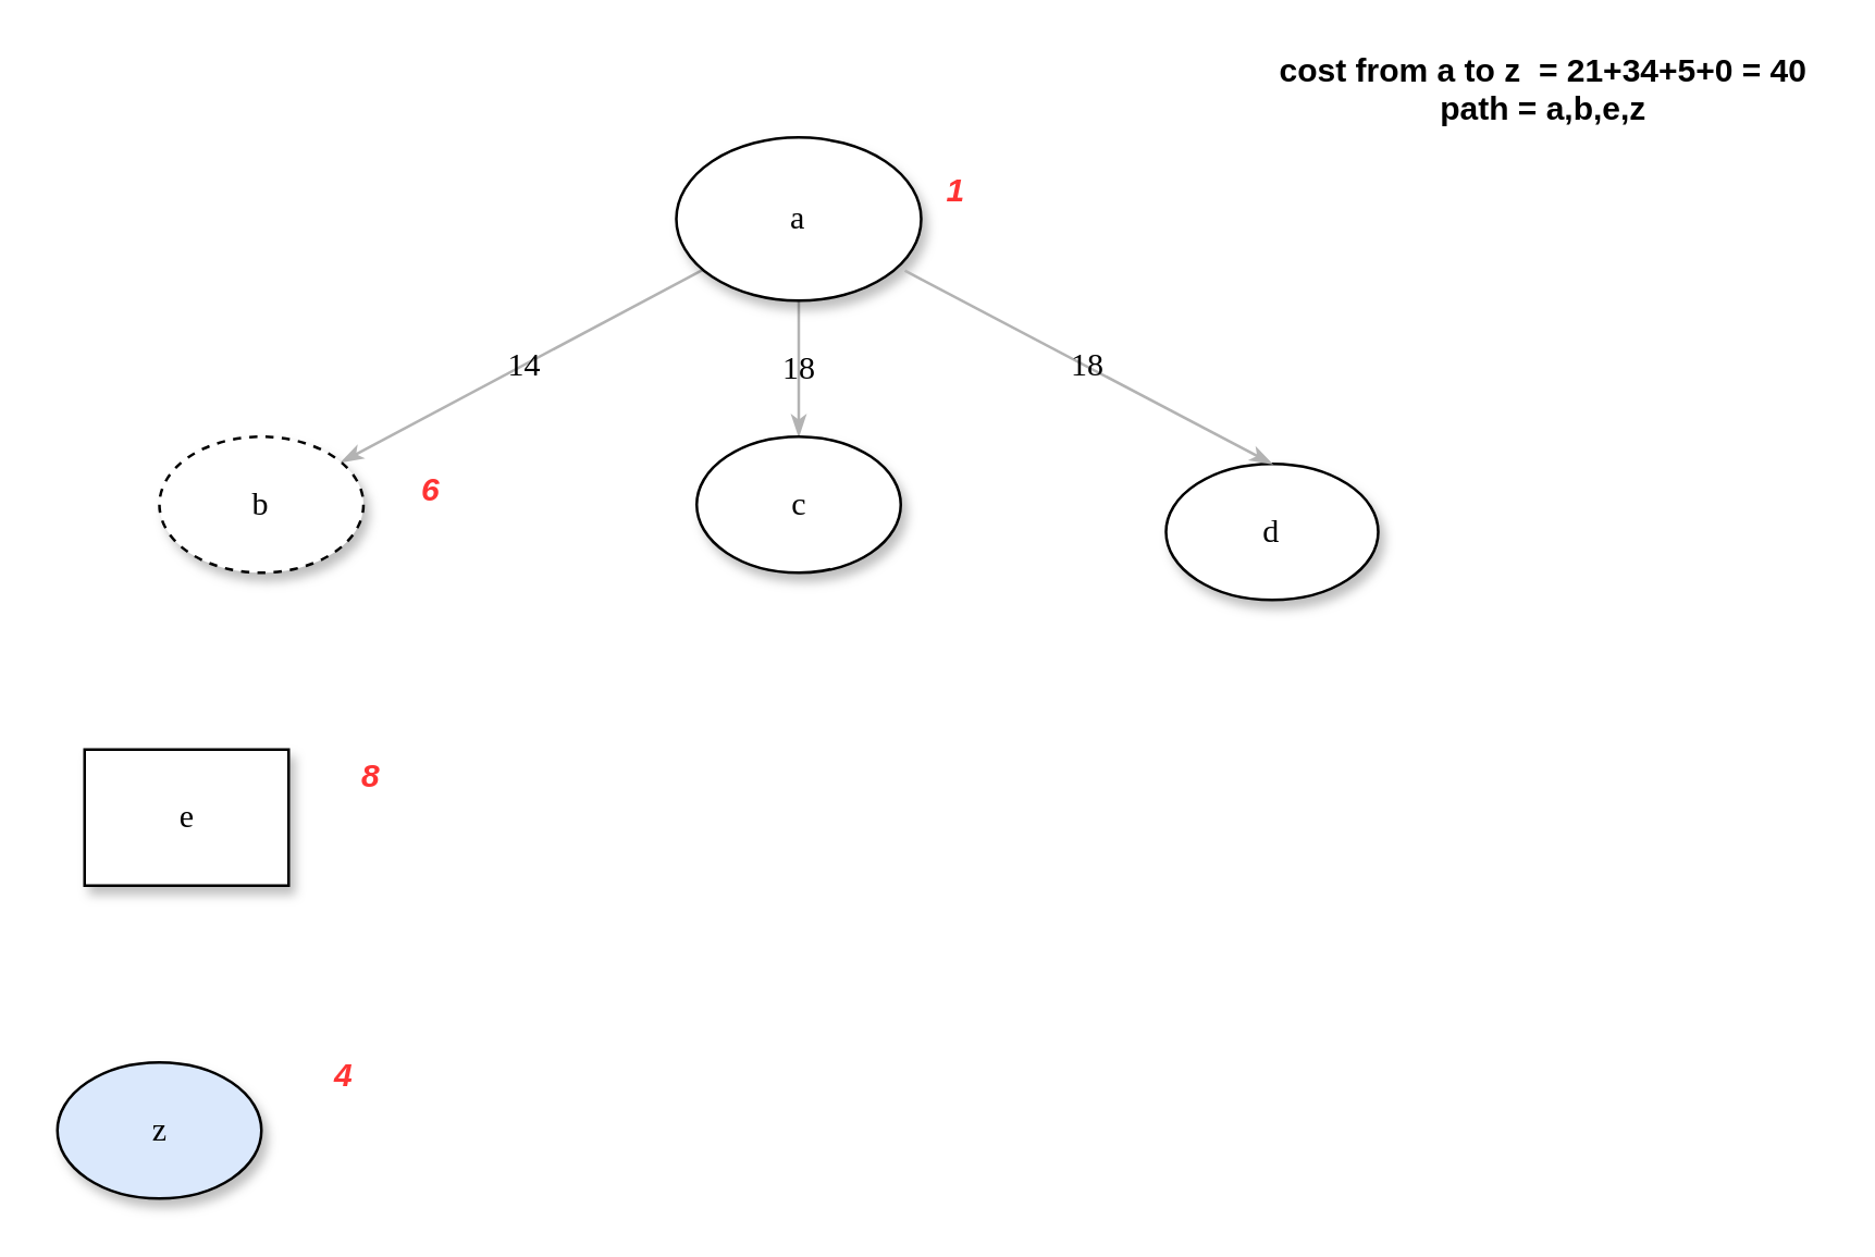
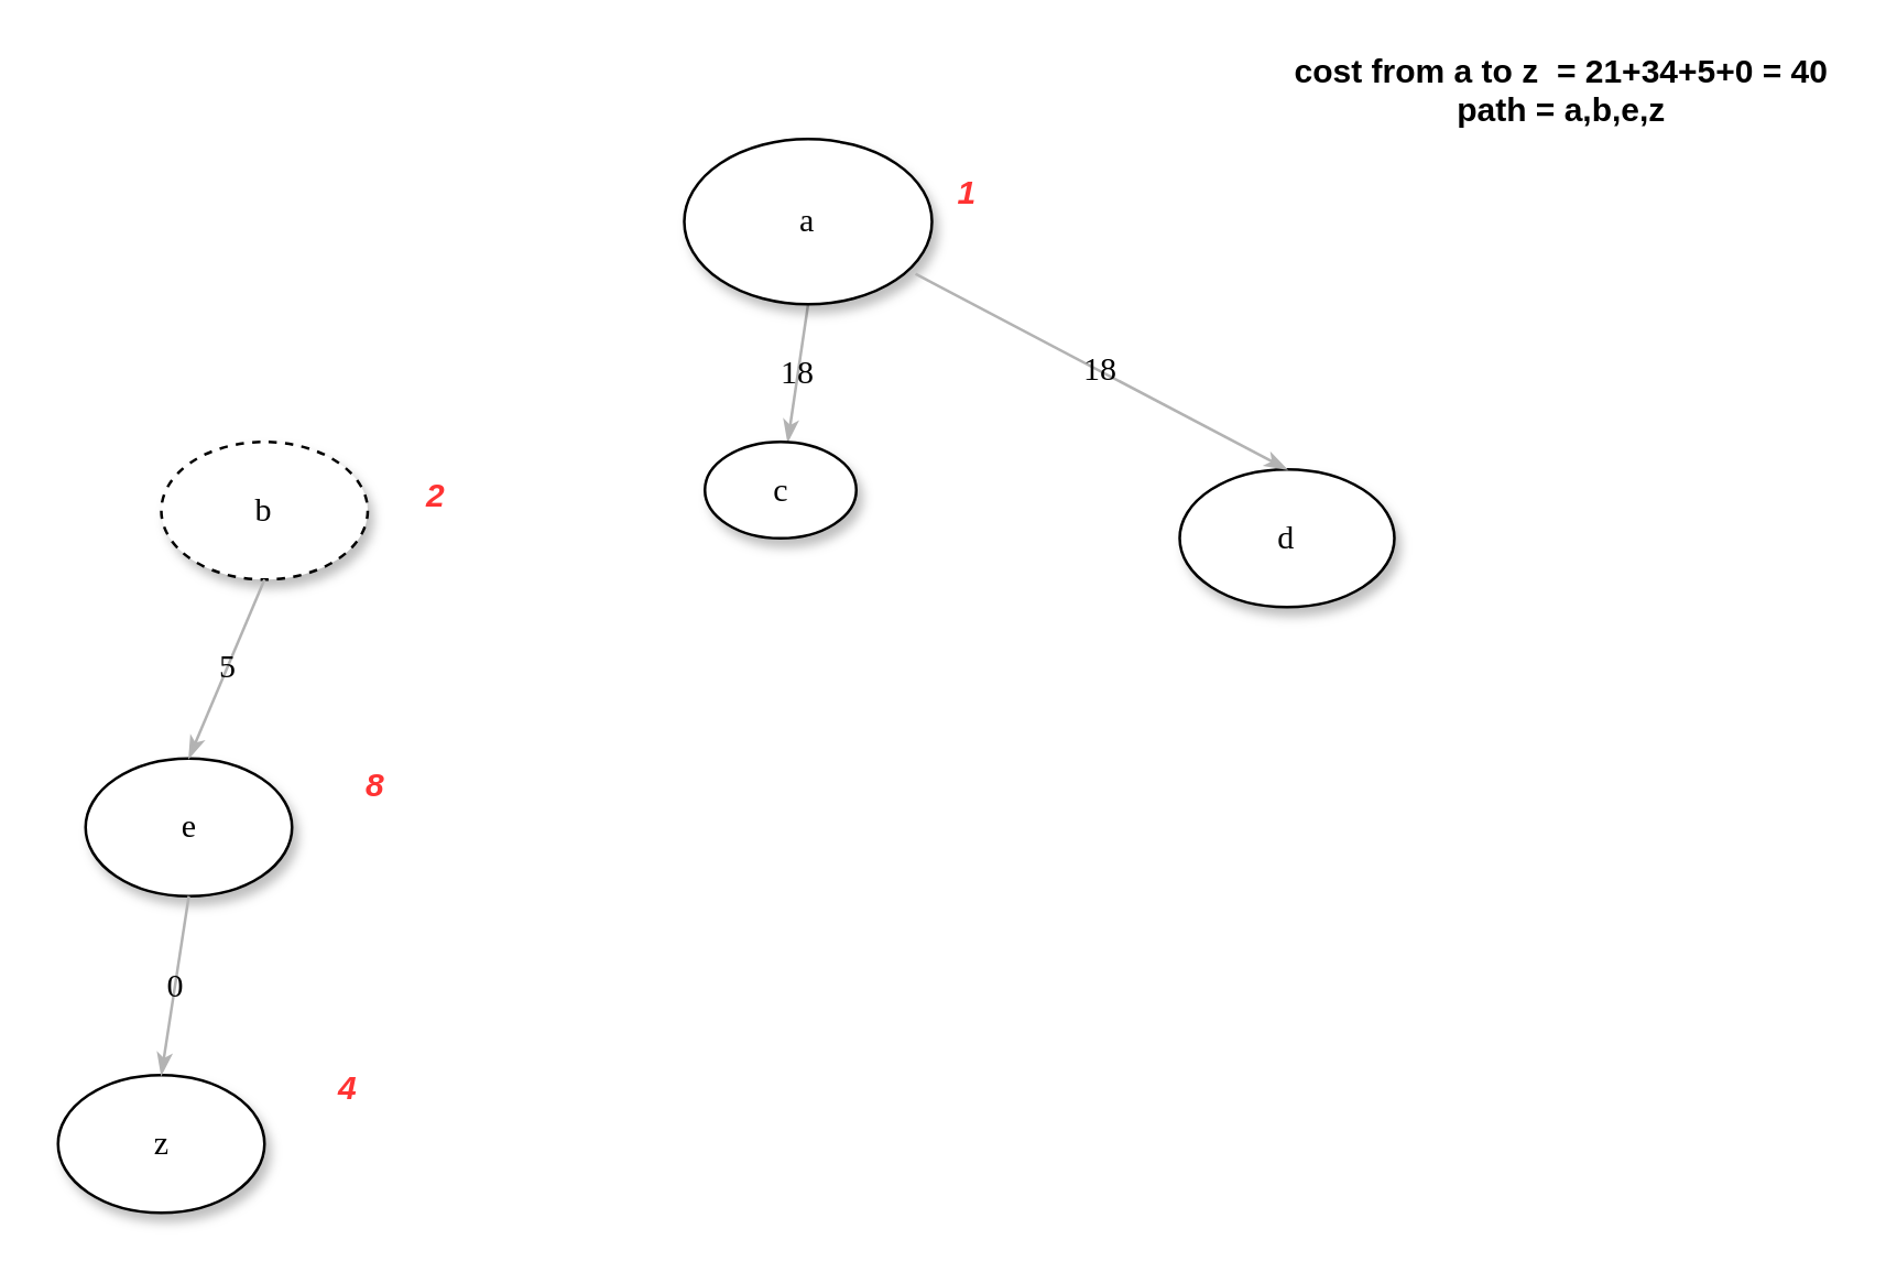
- <mxCell id="2" value="14" style="edgeStyle=none;rounded=1;html=1;labelBackgroundColor=none;startArrow=none;startFill=0;startSize=5;endArrow=classicThin;endFill=1;endSize=5;jettySize=auto;orthogonalLoop=1;strokeColor=#B3B3B3;strokeWidth=1;fontFamily=Verdana;fontSize=12;fontColor=#000000;" parent="1" source="4" target="6" edge="1"><mxGeometry relative="1" as="geometry" /></mxCell>
- <mxCell id="9" value="&lt;b&gt;&lt;i&gt;&lt;font color=&quot;#ff3333&quot;&gt;6&lt;/font&gt;&lt;/i&gt;&lt;/b&gt;" style="text;html=1;strokeColor=none;fillColor=none;align=center;verticalAlign=middle;whiteSpace=wrap;rounded=0;" parent="1" vertex="1"><mxGeometry x="138" y="170" width="40" height="20" as="geometry" /></mxCell>
+ <mxCell id="9" value="&lt;b&gt;&lt;i&gt;&lt;font color=&quot;#ff3333&quot;&gt;2&lt;/font&gt;&lt;/i&gt;&lt;/b&gt;" style="text;html=1;strokeColor=none;fillColor=none;align=center;verticalAlign=middle;whiteSpace=wrap;rounded=0;" parent="1" vertex="1"><mxGeometry x="138" y="170" width="40" height="20" as="geometry" /></mxCell>
- <mxCell id="5" value="&lt;span&gt;c&lt;/span&gt;" style="ellipse;whiteSpace=wrap;html=1;rounded=0;shadow=1;comic=0;labelBackgroundColor=none;strokeColor=#000000;strokeWidth=1;fillColor=#FFFFFF;fontFamily=Verdana;fontSize=12;fontColor=#000000;align=center;" parent="1" vertex="1"><mxGeometry x="255.5" y="160" width="75" height="50" as="geometry" /></mxCell>
+ <mxCell id="5" value="&lt;span&gt;c&lt;/span&gt;" style="ellipse;whiteSpace=wrap;html=1;rounded=0;shadow=1;comic=0;labelBackgroundColor=none;strokeColor=#000000;strokeWidth=1;fillColor=#FFFFFF;fontFamily=Verdana;fontSize=12;fontColor=#000000;align=center;" parent="1" vertex="1"><mxGeometry x="255.5" y="160" width="55" height="35" as="geometry" /></mxCell>
+ <mxCell id="12" value="5" style="edgeStyle=none;rounded=1;html=1;labelBackgroundColor=none;startArrow=none;startFill=0;startSize=5;endArrow=classicThin;endFill=1;endSize=5;jettySize=auto;orthogonalLoop=1;strokeColor=#B3B3B3;strokeWidth=1;fontFamily=Verdana;fontSize=12;fontColor=#000000;entryX=0.5;entryY=0;entryDx=0;entryDy=0;exitX=0.5;exitY=1;exitDx=0;exitDy=0;" edge="1" parent="1" source="6" target="11"><mxGeometry relative="1" as="geometry"><mxPoint x="267.769" y="108.664" as="sourcePoint" /><mxPoint x="134.79" y="179.389" as="targetPoint" /></mxGeometry></mxCell>
- <mxCell id="11" value="e" style="whiteSpace=wrap;html=1;shadow=1;comic=0;labelBackgroundColor=none;strokeColor=#000000;strokeWidth=1;fillColor=#FFFFFF;fontFamily=Verdana;fontSize=12;fontColor=#000000;align=center;rounded=0;" vertex="1" parent="1"><mxGeometry x="30.5" y="275" width="75" height="50" as="geometry" /></mxCell>
+ <mxCell id="11" value="e" style="ellipse;whiteSpace=wrap;html=1;rounded=0;shadow=1;comic=0;labelBackgroundColor=none;strokeColor=#000000;strokeWidth=1;fillColor=#FFFFFF;fontFamily=Verdana;fontSize=12;fontColor=#000000;align=center;" vertex="1" parent="1"><mxGeometry x="30.5" y="275" width="75" height="50" as="geometry" /></mxCell>
+ <mxCell id="14" value="0" style="edgeStyle=none;rounded=1;html=1;labelBackgroundColor=none;startArrow=none;startFill=0;startSize=5;endArrow=classicThin;endFill=1;endSize=5;jettySize=auto;orthogonalLoop=1;strokeColor=#B3B3B3;strokeWidth=1;fontFamily=Verdana;fontSize=12;fontColor=#000000;entryX=0.5;entryY=0;entryDx=0;entryDy=0;exitX=0.5;exitY=1;exitDx=0;exitDy=0;" edge="1" parent="1" target="13" source="11"><mxGeometry relative="1" as="geometry"><mxPoint x="85.5" y="325" as="sourcePoint" /><mxPoint x="124.79" y="294.389" as="targetPoint" /></mxGeometry></mxCell>
- <mxCell id="13" value="z" style="ellipse;whiteSpace=wrap;html=1;rounded=0;shadow=1;comic=0;labelBackgroundColor=none;strokeColor=#000000;strokeWidth=1;fillColor=#dae8fc;fontFamily=Verdana;fontSize=12;fontColor=#000000;align=center;" vertex="1" parent="1"><mxGeometry x="20.5" y="390" width="75" height="50" as="geometry" /></mxCell>
+ <mxCell id="13" value="z" style="ellipse;whiteSpace=wrap;html=1;rounded=0;shadow=1;comic=0;labelBackgroundColor=none;strokeColor=#000000;strokeWidth=1;fillColor=#FFFFFF;fontFamily=Verdana;fontSize=12;fontColor=#000000;align=center;" vertex="1" parent="1"><mxGeometry x="20.5" y="390" width="75" height="50" as="geometry" /></mxCell>
